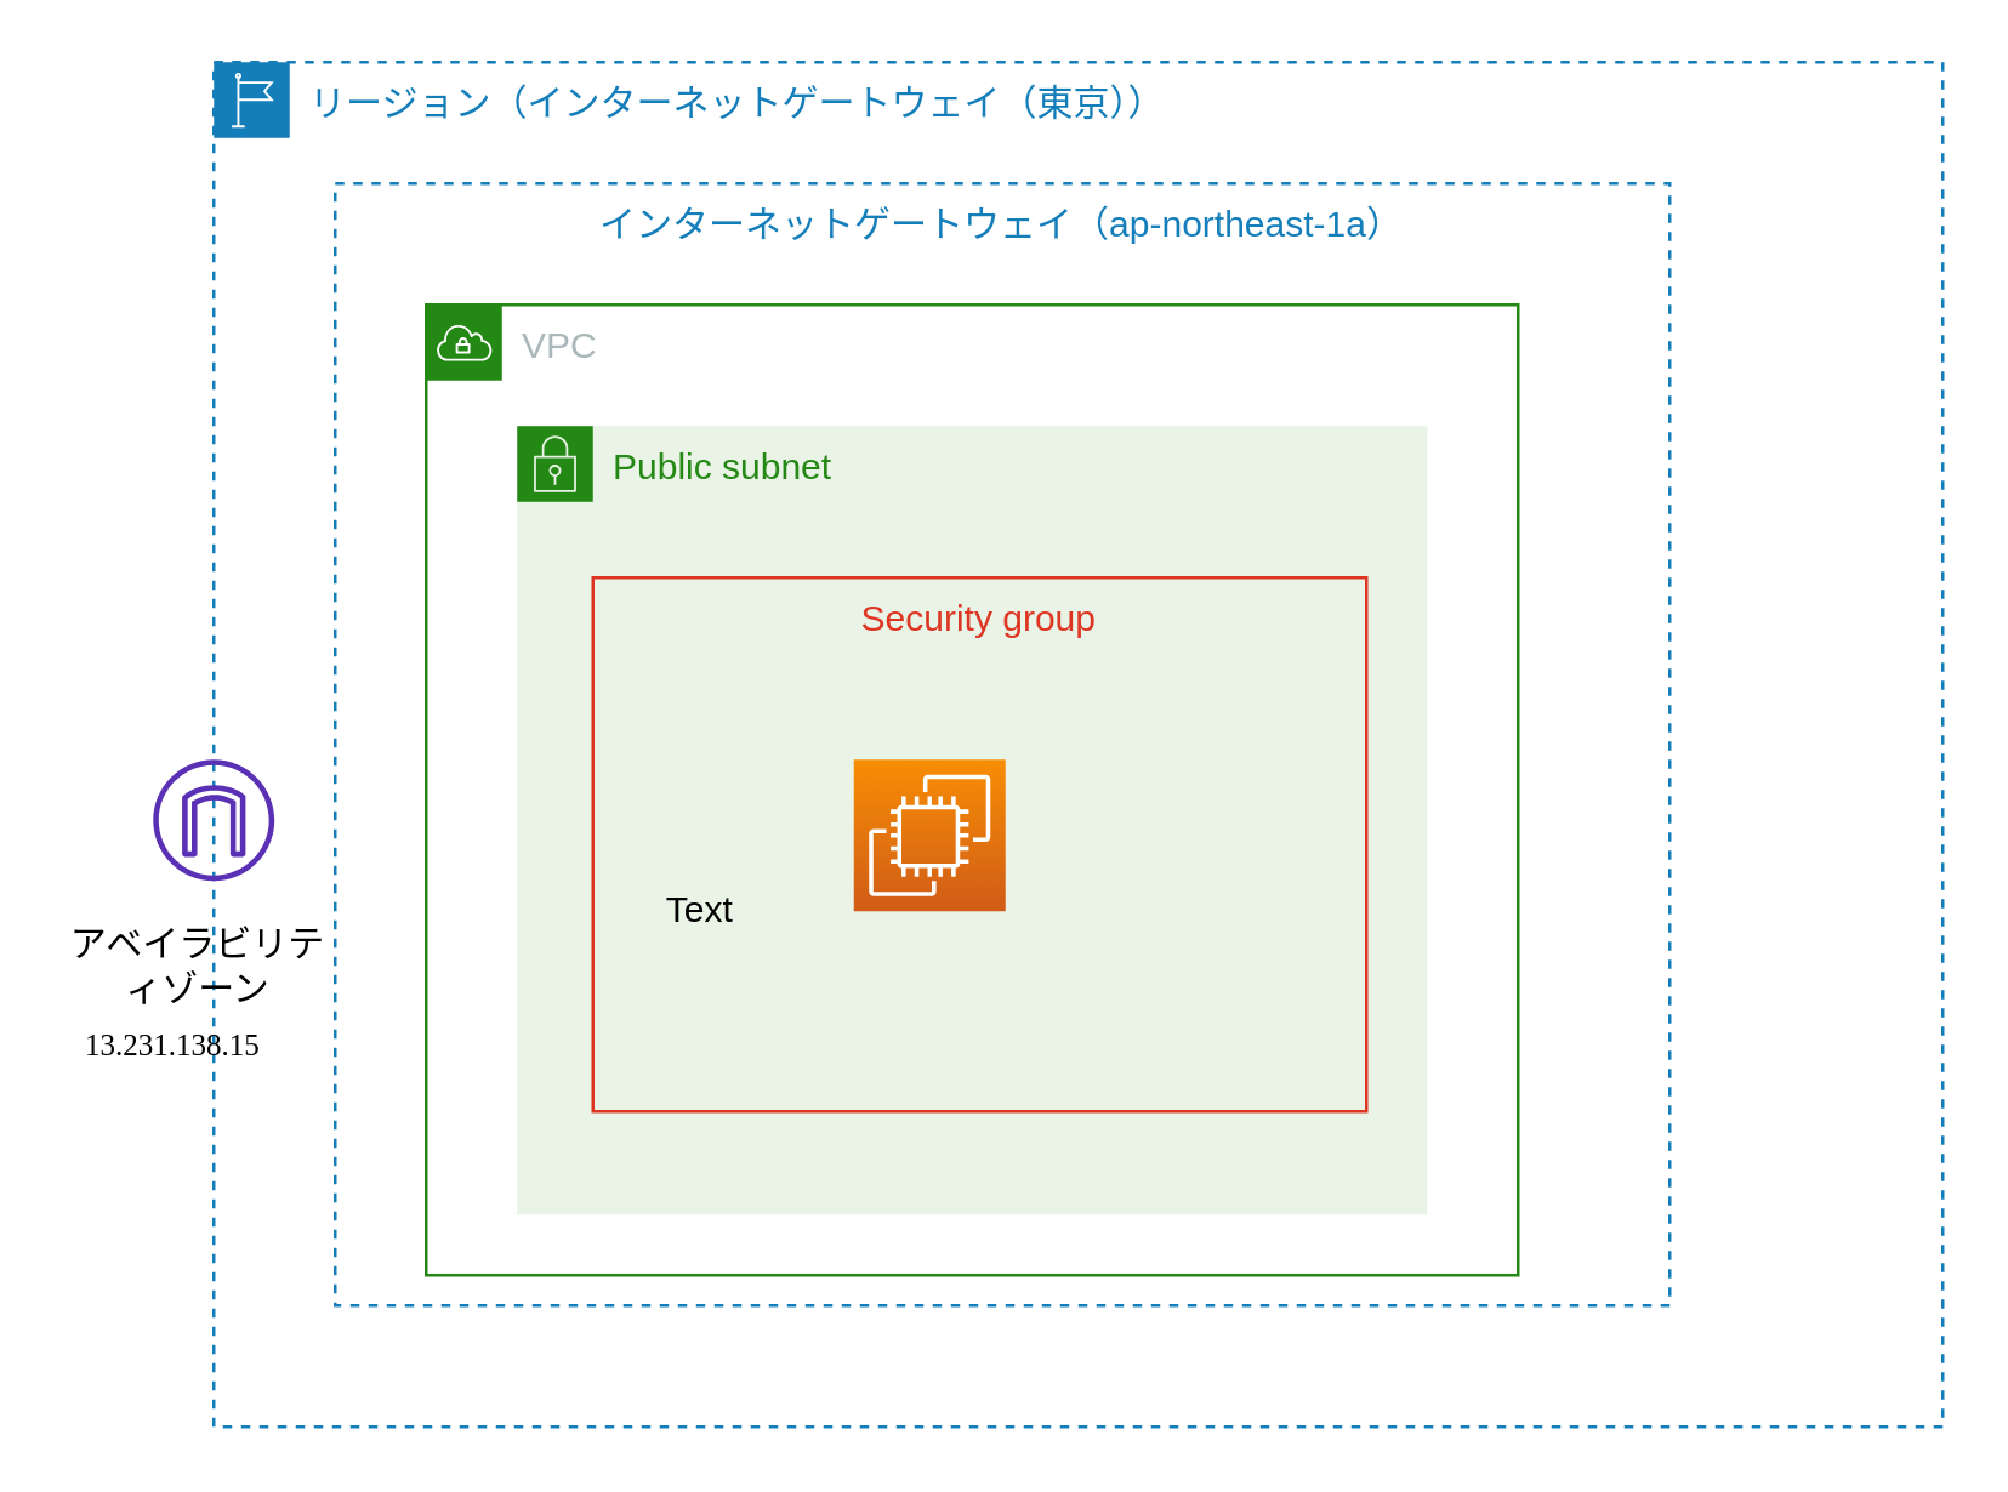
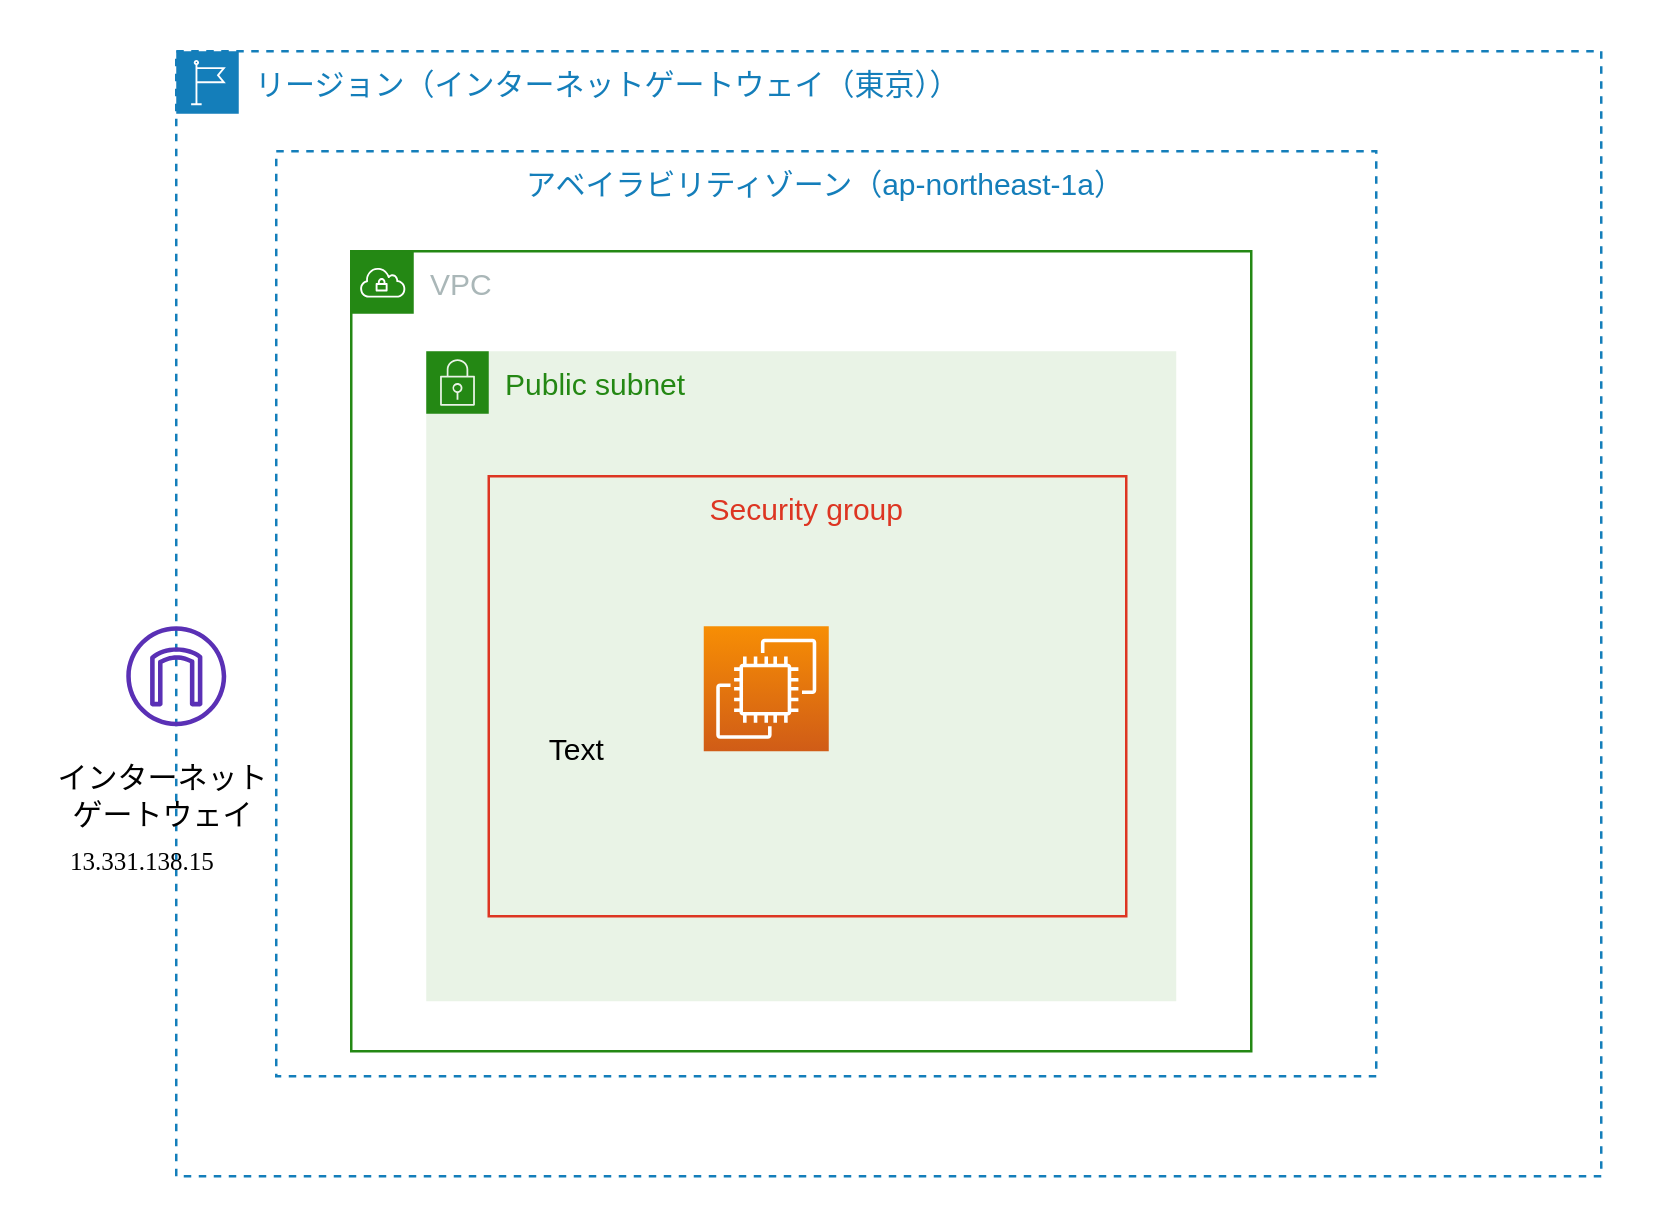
- <mxCell id="3" value="インターネットゲートウェイ（ap-northeast-1a）" style="fillColor=none;strokeColor=#147EBA;dashed=1;verticalAlign=top;fontStyle=0;fontColor=#147EBA;" vertex="1" parent="1"><mxGeometry x="110" y="60" width="440" height="370" as="geometry" /></mxCell>
+ <mxCell id="3" value="アベイラビリティゾーン（ap-northeast-1a）" style="fillColor=none;strokeColor=#147EBA;dashed=1;verticalAlign=top;fontStyle=0;fontColor=#147EBA;" vertex="1" parent="1"><mxGeometry x="110" y="60" width="440" height="370" as="geometry" /></mxCell>
- <mxCell id="8" value="アベイラビリティゾーン" style="text;html=1;strokeColor=none;fillColor=none;align=center;verticalAlign=middle;whiteSpace=wrap;rounded=0;" vertex="1" parent="1"><mxGeometry x="20" y="298" width="90" height="40" as="geometry" /></mxCell>
+ <mxCell id="8" value="インターネットゲートウェイ" style="text;html=1;strokeColor=none;fillColor=none;align=center;verticalAlign=middle;whiteSpace=wrap;rounded=0;" vertex="1" parent="1"><mxGeometry x="20" y="298" width="90" height="40" as="geometry" /></mxCell>
- <mxCell id="11" value="&lt;span style=&quot;color: rgb(0, 0, 0); font-family: meiryo; font-size: 10px; font-style: normal; font-weight: 400; letter-spacing: normal; text-indent: 0px; text-transform: none; word-spacing: 0px; display: inline; float: none;&quot;&gt;13.231.138.15&lt;/span&gt;" style="text;whiteSpace=wrap;html=1;" vertex="1" parent="1"><mxGeometry x="25.5" y="330" width="79" height="30" as="geometry" /></mxCell>
+ <mxCell id="11" value="&lt;span style=&quot;color: rgb(0, 0, 0); font-family: meiryo; font-size: 10px; font-style: normal; font-weight: 400; letter-spacing: normal; text-indent: 0px; text-transform: none; word-spacing: 0px; display: inline; float: none;&quot;&gt;13.331.138.15&lt;/span&gt;" style="text;whiteSpace=wrap;html=1;" vertex="1" parent="1"><mxGeometry x="25.5" y="330" width="79" height="30" as="geometry" /></mxCell>
